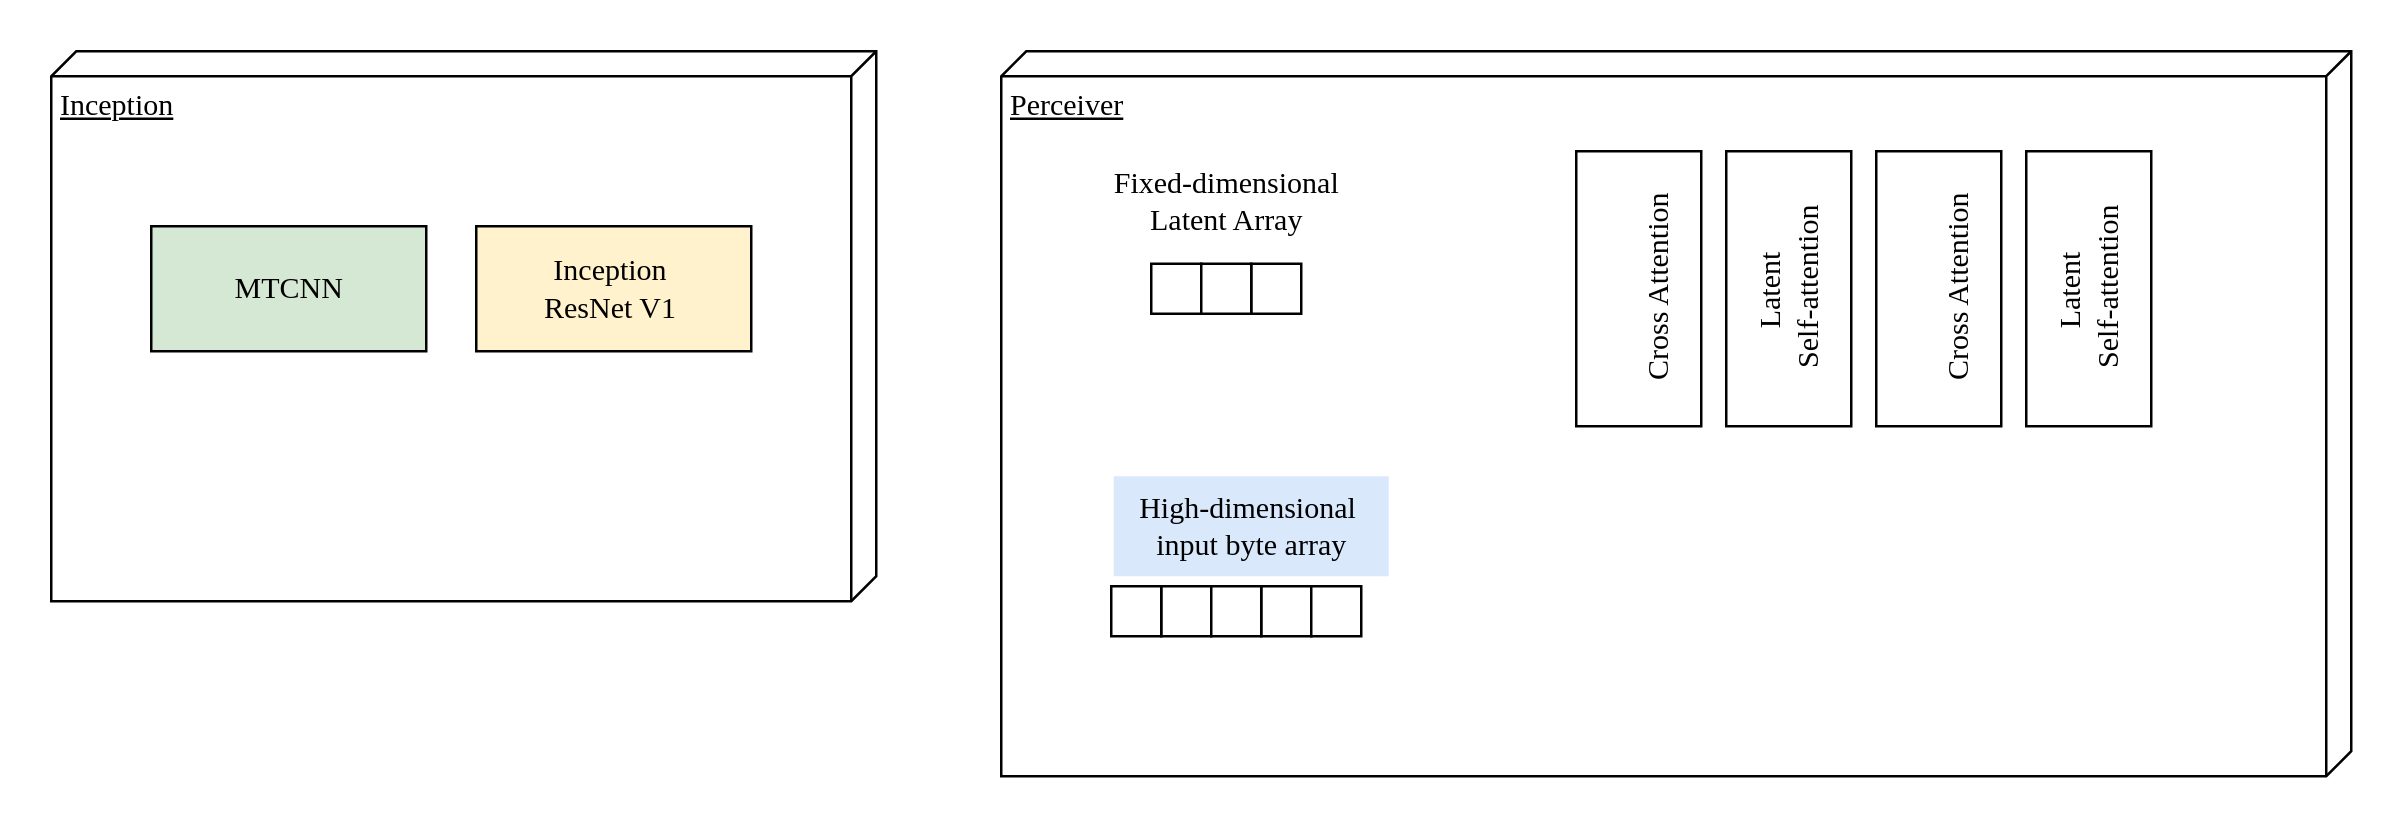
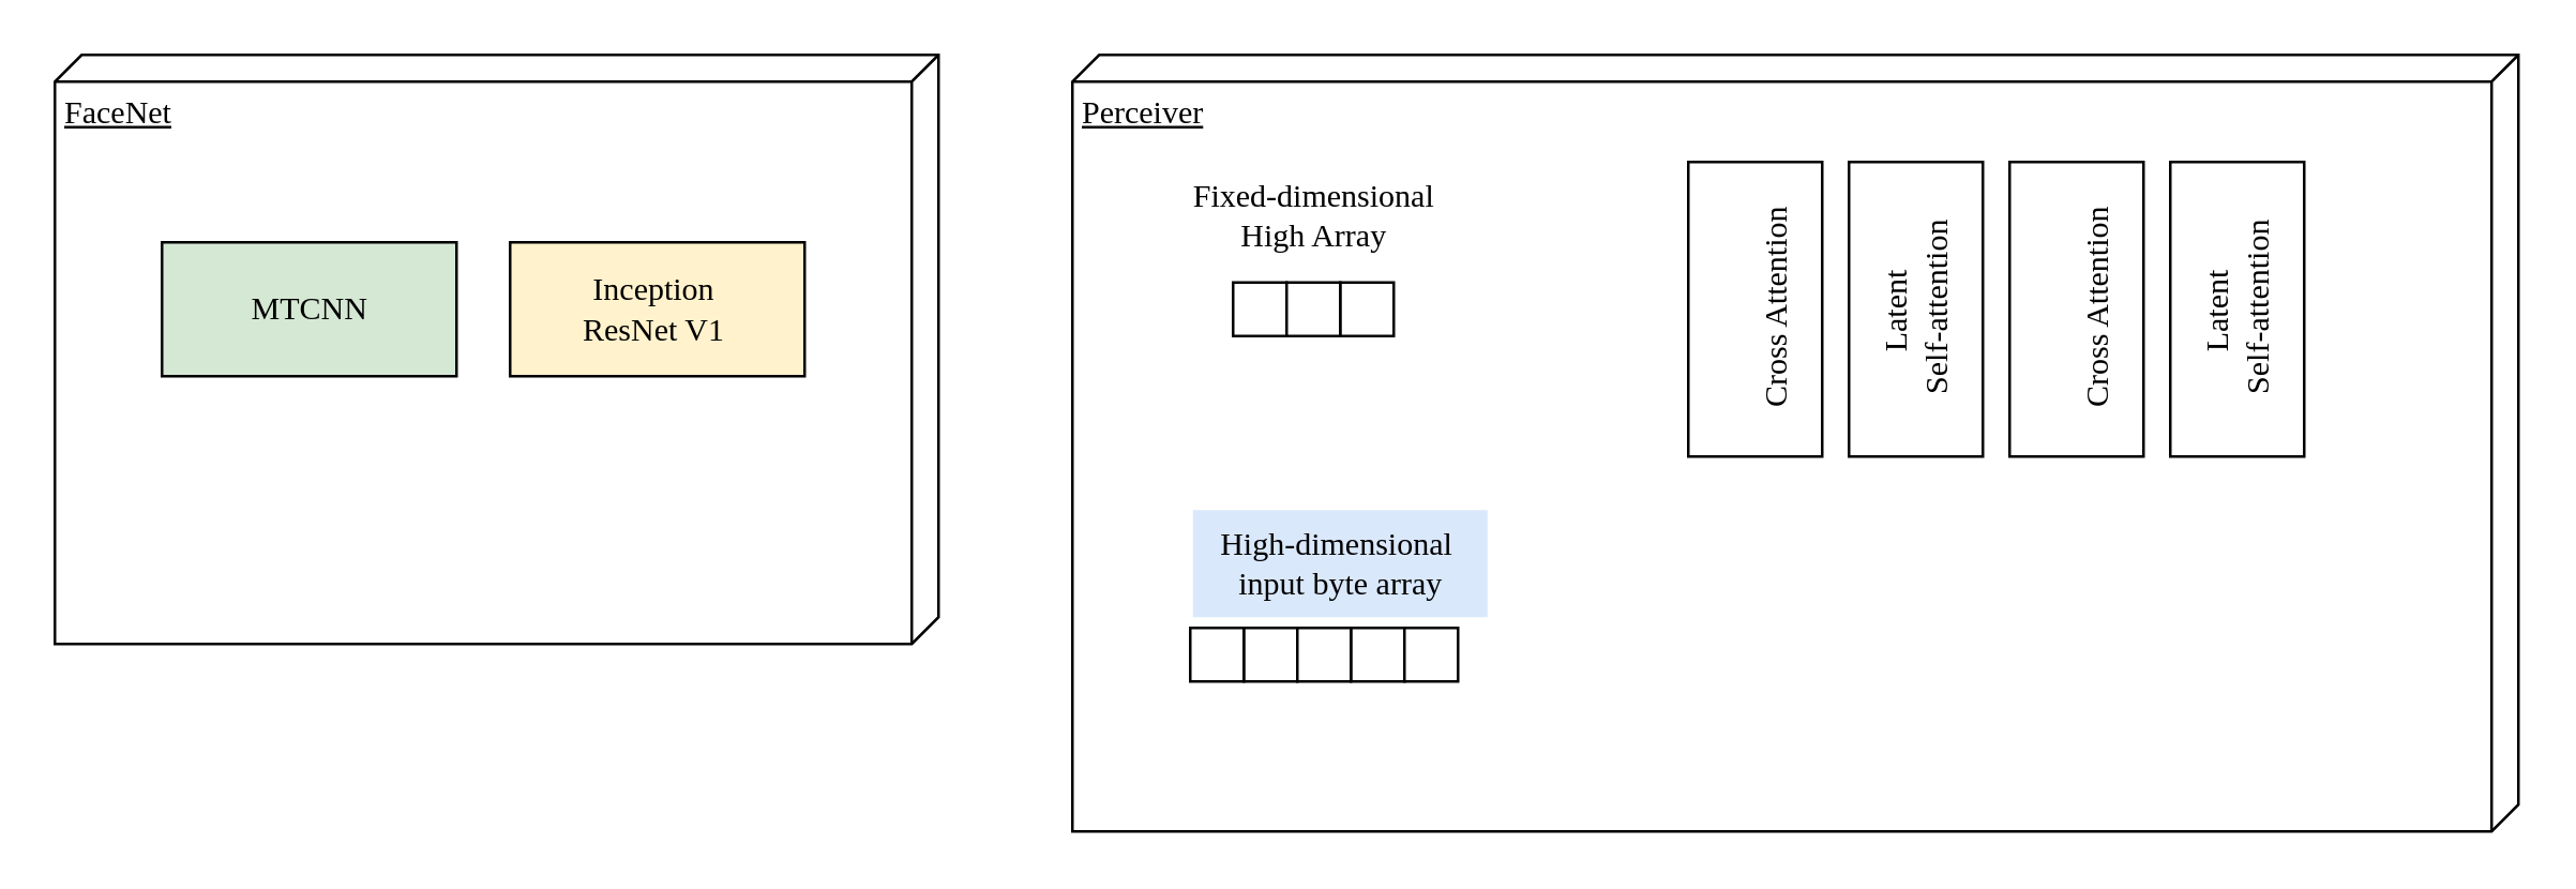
- <mxCell id="2" value="Inception" style="verticalAlign=top;align=left;spacingTop=8;spacingLeft=2;spacingRight=12;shape=cube;size=10;direction=south;fontStyle=4;html=1;rounded=0;shadow=0;comic=0;labelBackgroundColor=none;strokeWidth=1;fontFamily=Verdana;fontSize=12;movable=1;resizable=1;rotatable=1;deletable=1;editable=1;locked=0;connectable=1;" parent="1" vertex="1"><mxGeometry x="20" y="20" width="330" height="220" as="geometry" /></mxCell>
+ <mxCell id="2" value="FaceNet" style="verticalAlign=top;align=left;spacingTop=8;spacingLeft=2;spacingRight=12;shape=cube;size=10;direction=south;fontStyle=4;html=1;rounded=0;shadow=0;comic=0;labelBackgroundColor=none;strokeWidth=1;fontFamily=Verdana;fontSize=12;movable=1;resizable=1;rotatable=1;deletable=1;editable=1;locked=0;connectable=1;" parent="1" vertex="1"><mxGeometry x="20" y="20" width="330" height="220" as="geometry" /></mxCell>
- <mxCell id="13" value="&lt;div&gt;Fixed-dimensional&lt;/div&gt;&lt;div&gt;Latent Array&lt;/div&gt;" style="html=1;rounded=0;shadow=0;comic=0;labelBackgroundColor=none;strokeWidth=1;fontFamily=Verdana;fontSize=12;align=center;direction=west;horizontal=1;strokeColor=none;" vertex="1" parent="1"><mxGeometry x="435" y="60" width="110" height="40" as="geometry" /></mxCell>
+ <mxCell id="13" value="&lt;div&gt;Fixed-dimensional&lt;/div&gt;&lt;div&gt;High Array&lt;/div&gt;" style="html=1;rounded=0;shadow=0;comic=0;labelBackgroundColor=none;strokeWidth=1;fontFamily=Verdana;fontSize=12;align=center;direction=west;horizontal=1;strokeColor=none;" vertex="1" parent="1"><mxGeometry x="435" y="60" width="110" height="40" as="geometry" /></mxCell>
